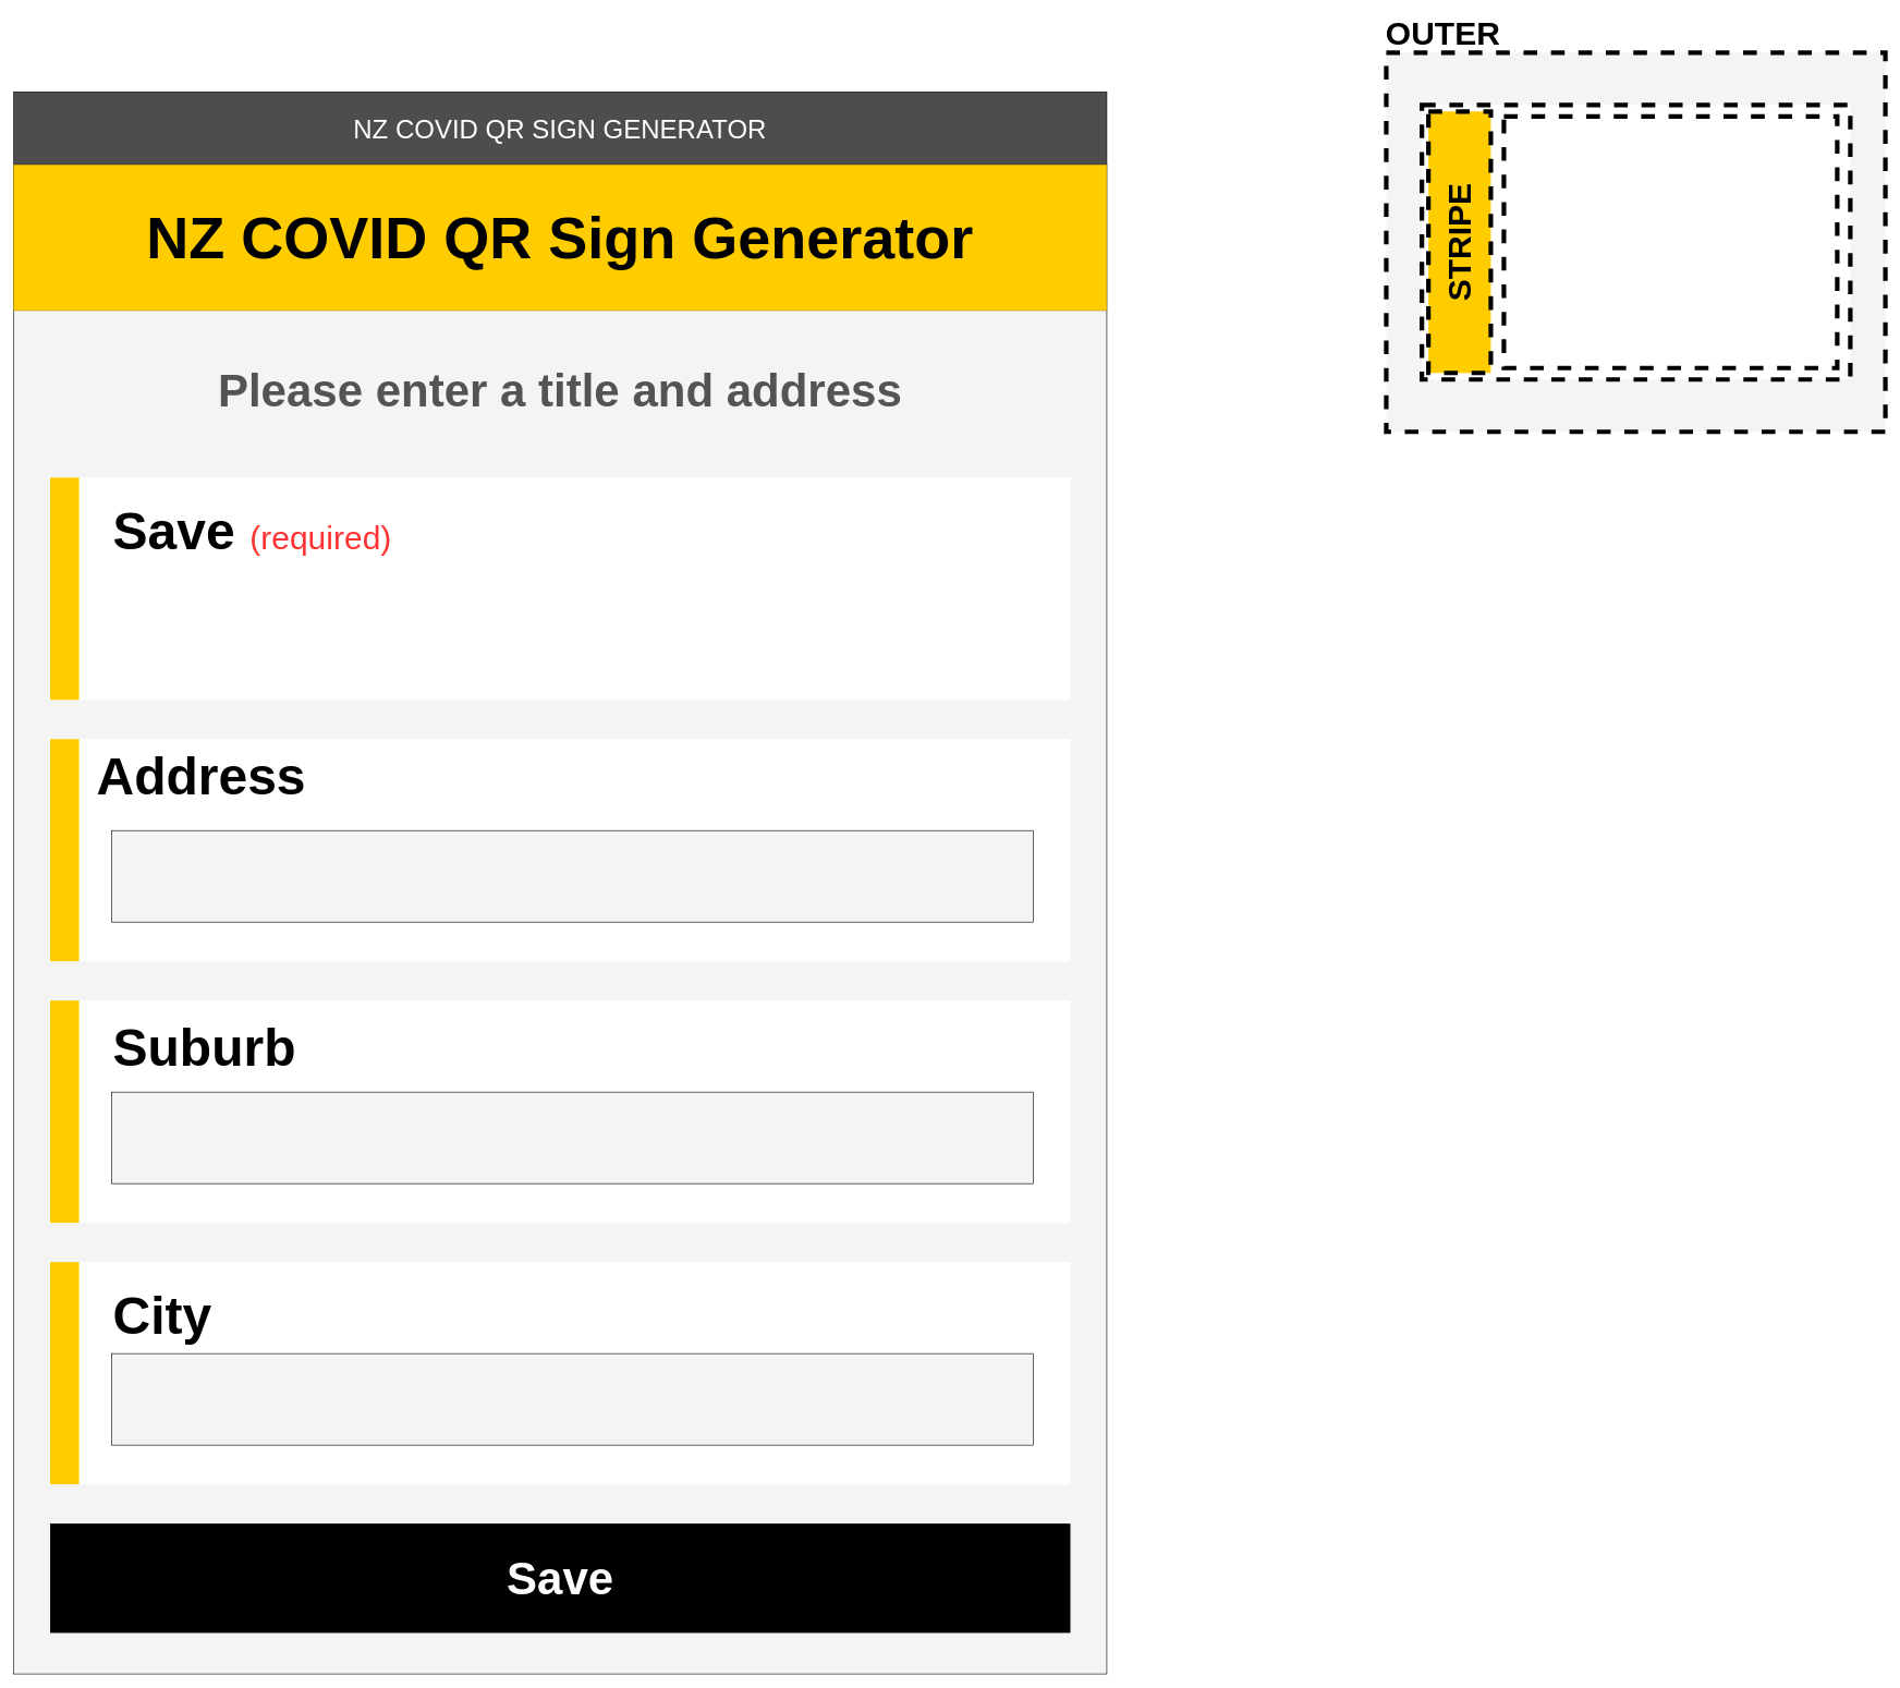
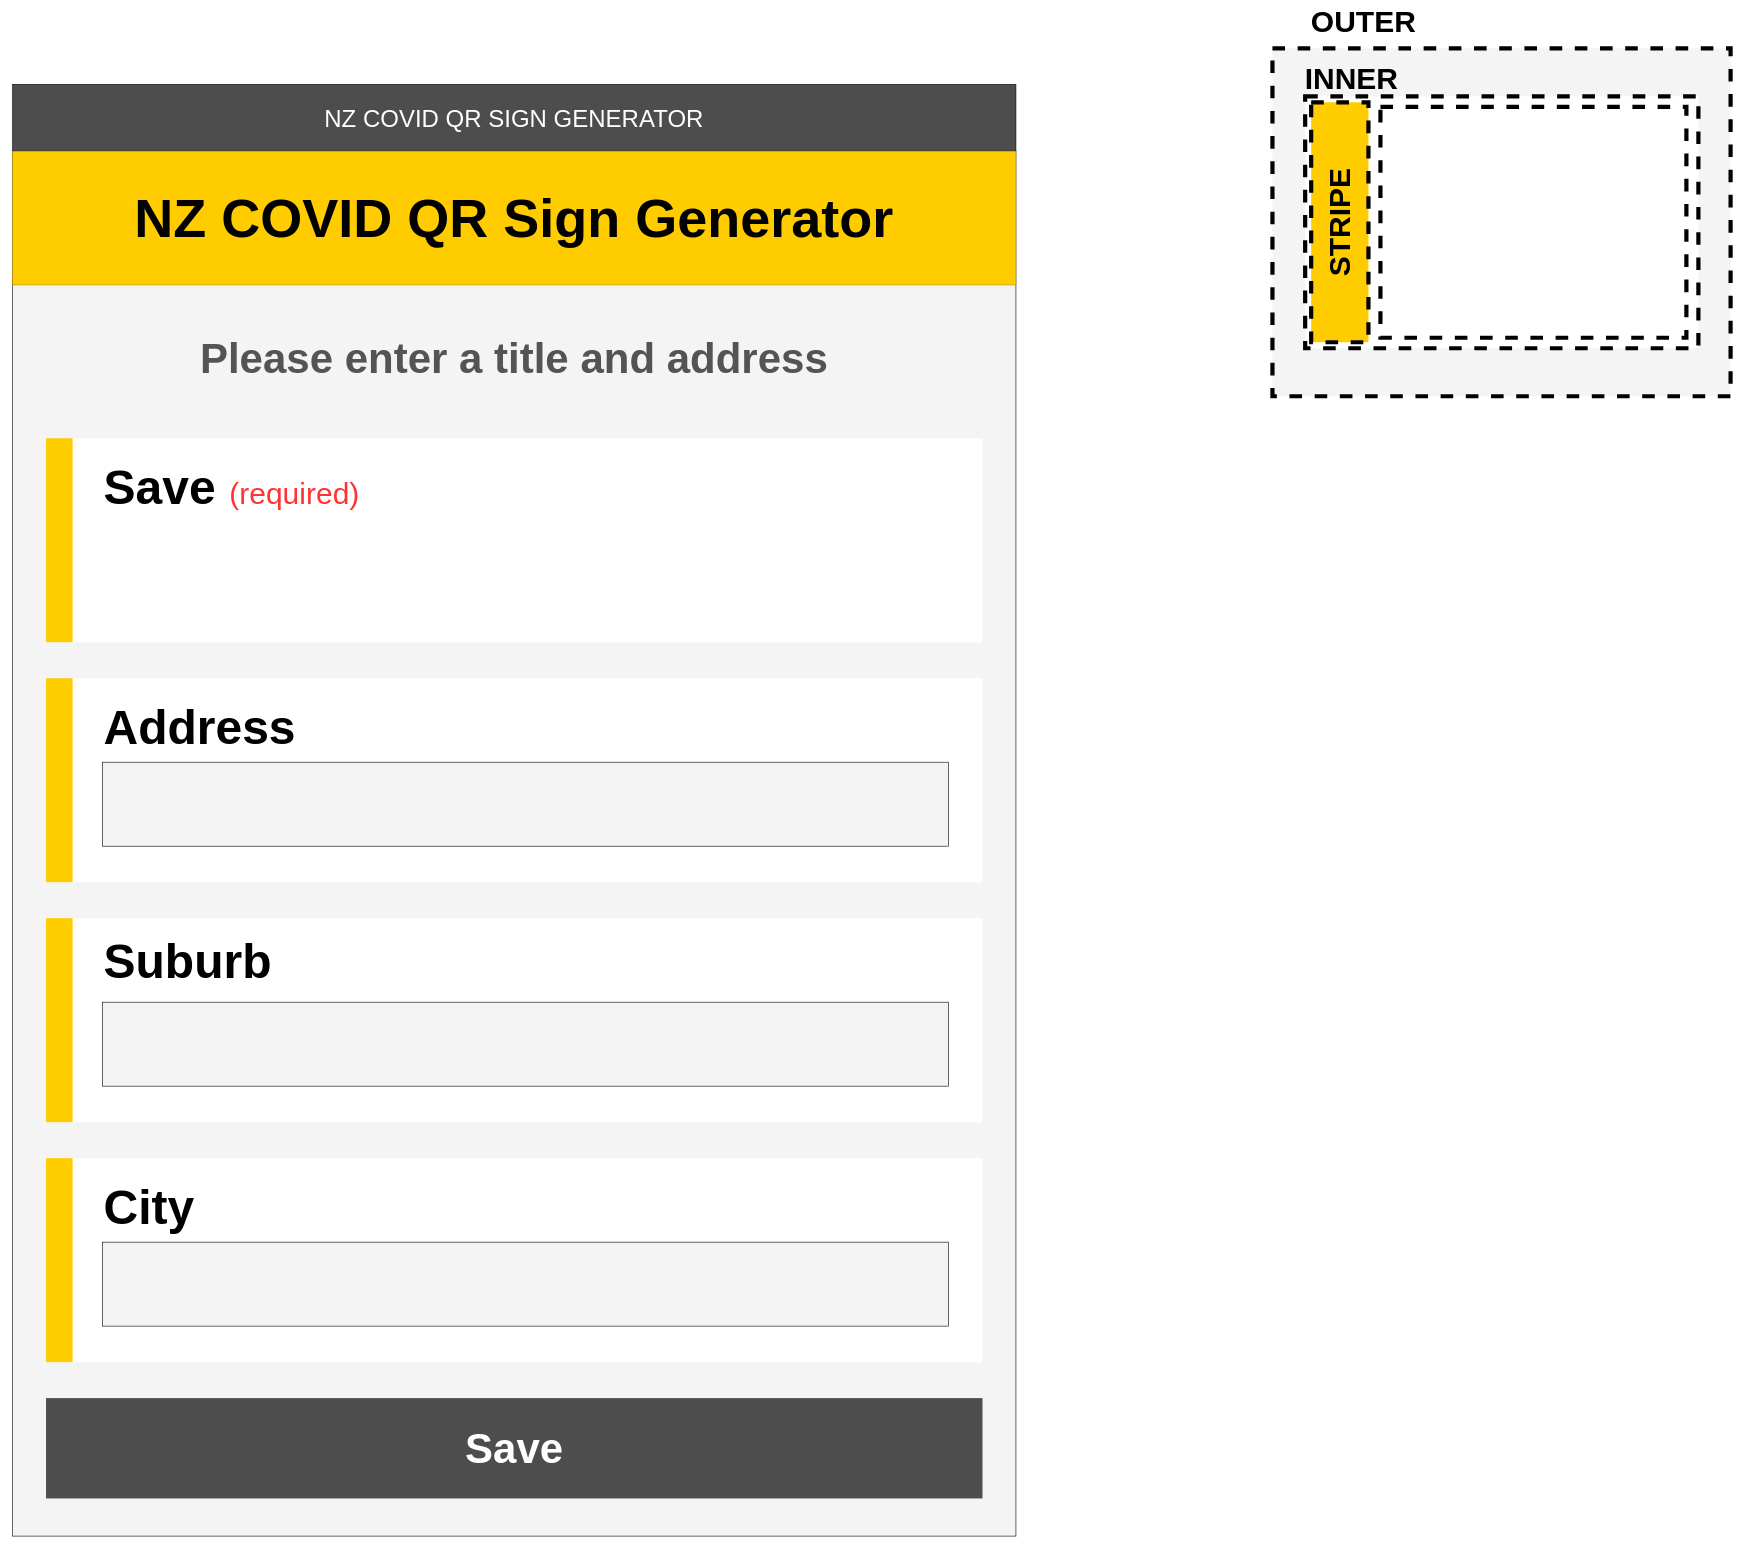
- <mxCell id="25" value="OUTER" style="text;html=1;strokeColor=none;fillColor=none;align=center;verticalAlign=middle;whiteSpace=wrap;rounded=0;dashed=1;fontSize=50;fontStyle=1" vertex="1" parent="1"><mxGeometry x="2120" y="20" width="174" height="60" as="geometry" /></mxCell>
+ <mxCell id="25" value="OUTER" style="text;html=1;strokeColor=none;fillColor=none;align=center;verticalAlign=middle;whiteSpace=wrap;rounded=0;dashed=1;fontSize=50;fontStyle=1" vertex="1" parent="1"><mxGeometry x="2185" y="5" width="174" height="60" as="geometry" /></mxCell>
+ <mxCell id="26" value="INNER" style="text;html=1;strokeColor=none;fillColor=none;align=center;verticalAlign=middle;whiteSpace=wrap;rounded=0;dashed=1;fontSize=50;fontStyle=1" vertex="1" parent="1"><mxGeometry x="2174.54" y="100" width="154" height="60" as="geometry" /></mxCell>
- <mxCell id="15" value="Address" style="text;html=1;strokeColor=none;fillColor=none;align=left;verticalAlign=middle;whiteSpace=wrap;rounded=0;labelBackgroundColor=none;fontSize=80;fontColor=#000000;fontStyle=1" parent="1" vertex="1"><mxGeometry x="145" y="1145" width="1460" height="83.62" as="geometry" /></mxCell>
+ <mxCell id="15" value="Address" style="text;html=1;strokeColor=none;fillColor=none;align=left;verticalAlign=middle;whiteSpace=wrap;rounded=0;labelBackgroundColor=none;fontSize=80;fontColor=#000000;fontStyle=1" parent="1" vertex="1"><mxGeometry x="170" y="1170" width="1460" height="83.62" as="geometry" /></mxCell>
- <mxCell id="9" value="Save" style="rounded=0;whiteSpace=wrap;html=1;labelBackgroundColor=none;fontSize=70;fontColor=#FFFFFF;fillColor=#000000;align=center;strokeColor=none;fontStyle=1" parent="1" vertex="1"><mxGeometry x="75.747" y="2330" width="1560.925" height="167.241" as="geometry" /></mxCell>
+ <mxCell id="9" value="Save" style="rounded=0;whiteSpace=wrap;html=1;labelBackgroundColor=none;fontSize=70;fontColor=#FFFFFF;fillColor=#4d4d4d;align=center;strokeColor=none;fontStyle=1;" parent="1" vertex="1"><mxGeometry x="75.747" y="2330" width="1560.925" height="167.241" as="geometry" /></mxCell>
